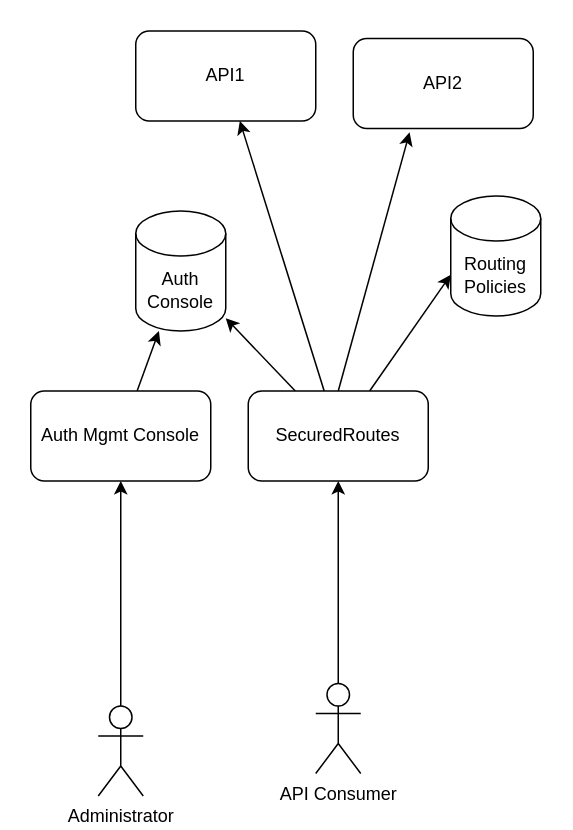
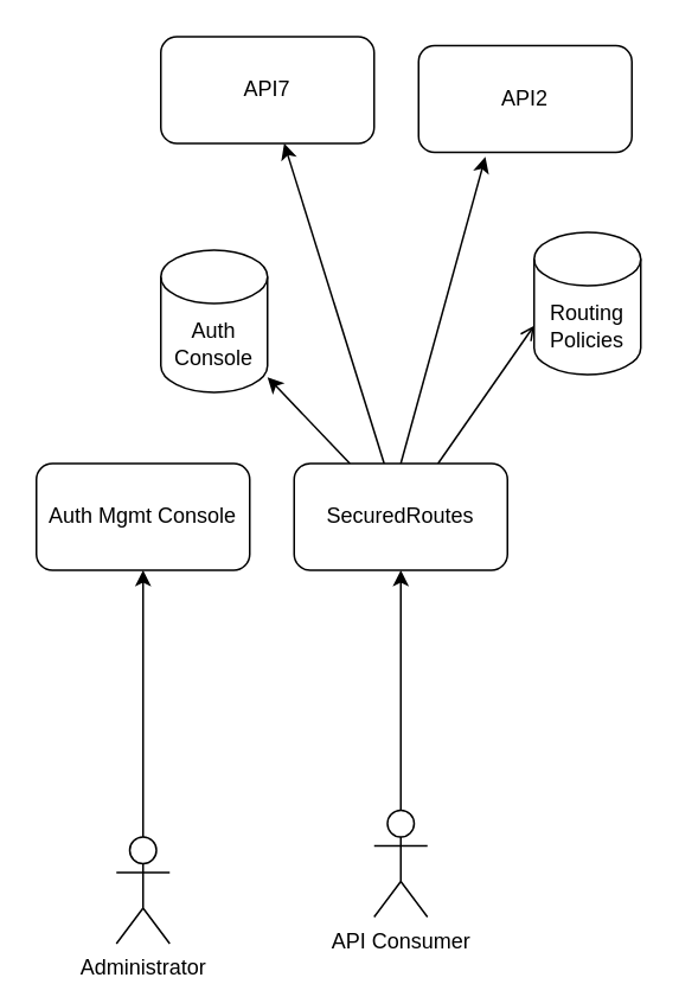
- <mxCell id="12" value="API1" style="rounded=1;whiteSpace=wrap;html=1;" vertex="1" parent="1"><mxGeometry x="90" y="20" width="120" height="60" as="geometry" /></mxCell>
+ <mxCell id="12" value="API7" style="rounded=1;whiteSpace=wrap;html=1;" vertex="1" parent="1"><mxGeometry x="90" y="20" width="120" height="60" as="geometry" /></mxCell>
- <mxCell id="9" style="edgeStyle=none;rounded=0;orthogonalLoop=1;jettySize=auto;html=1;entryX=0;entryY=0;entryDx=0;entryDy=52.5;entryPerimeter=0;" edge="1" parent="1" source="11" target="4"><mxGeometry relative="1" as="geometry" /></mxCell>
+ <mxCell id="9" style="edgeStyle=none;rounded=0;orthogonalLoop=1;jettySize=auto;html=1;entryX=0;entryY=0;entryDx=0;entryDy=52.5;entryPerimeter=0;endArrow=open;" edge="1" parent="1" source="11" target="4"><mxGeometry relative="1" as="geometry" /></mxCell>
- <mxCell id="13" style="edgeStyle=none;rounded=0;orthogonalLoop=1;jettySize=auto;html=1;" edge="1" parent="1" source="14" target="5"><mxGeometry relative="1" as="geometry" /></mxCell>
